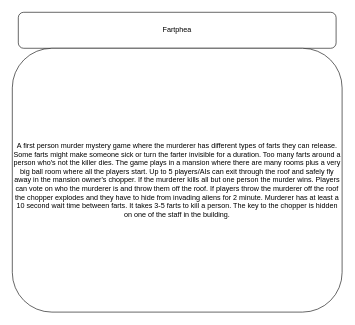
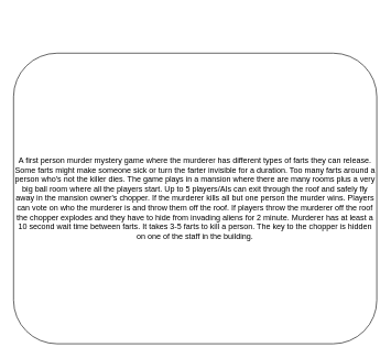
- <mxCell id="2" value="Fartphea" style="rounded=1;whiteSpace=wrap;html=1;" vertex="1" parent="1"><mxGeometry x="30" y="20" width="530" height="60" as="geometry" /></mxCell>
